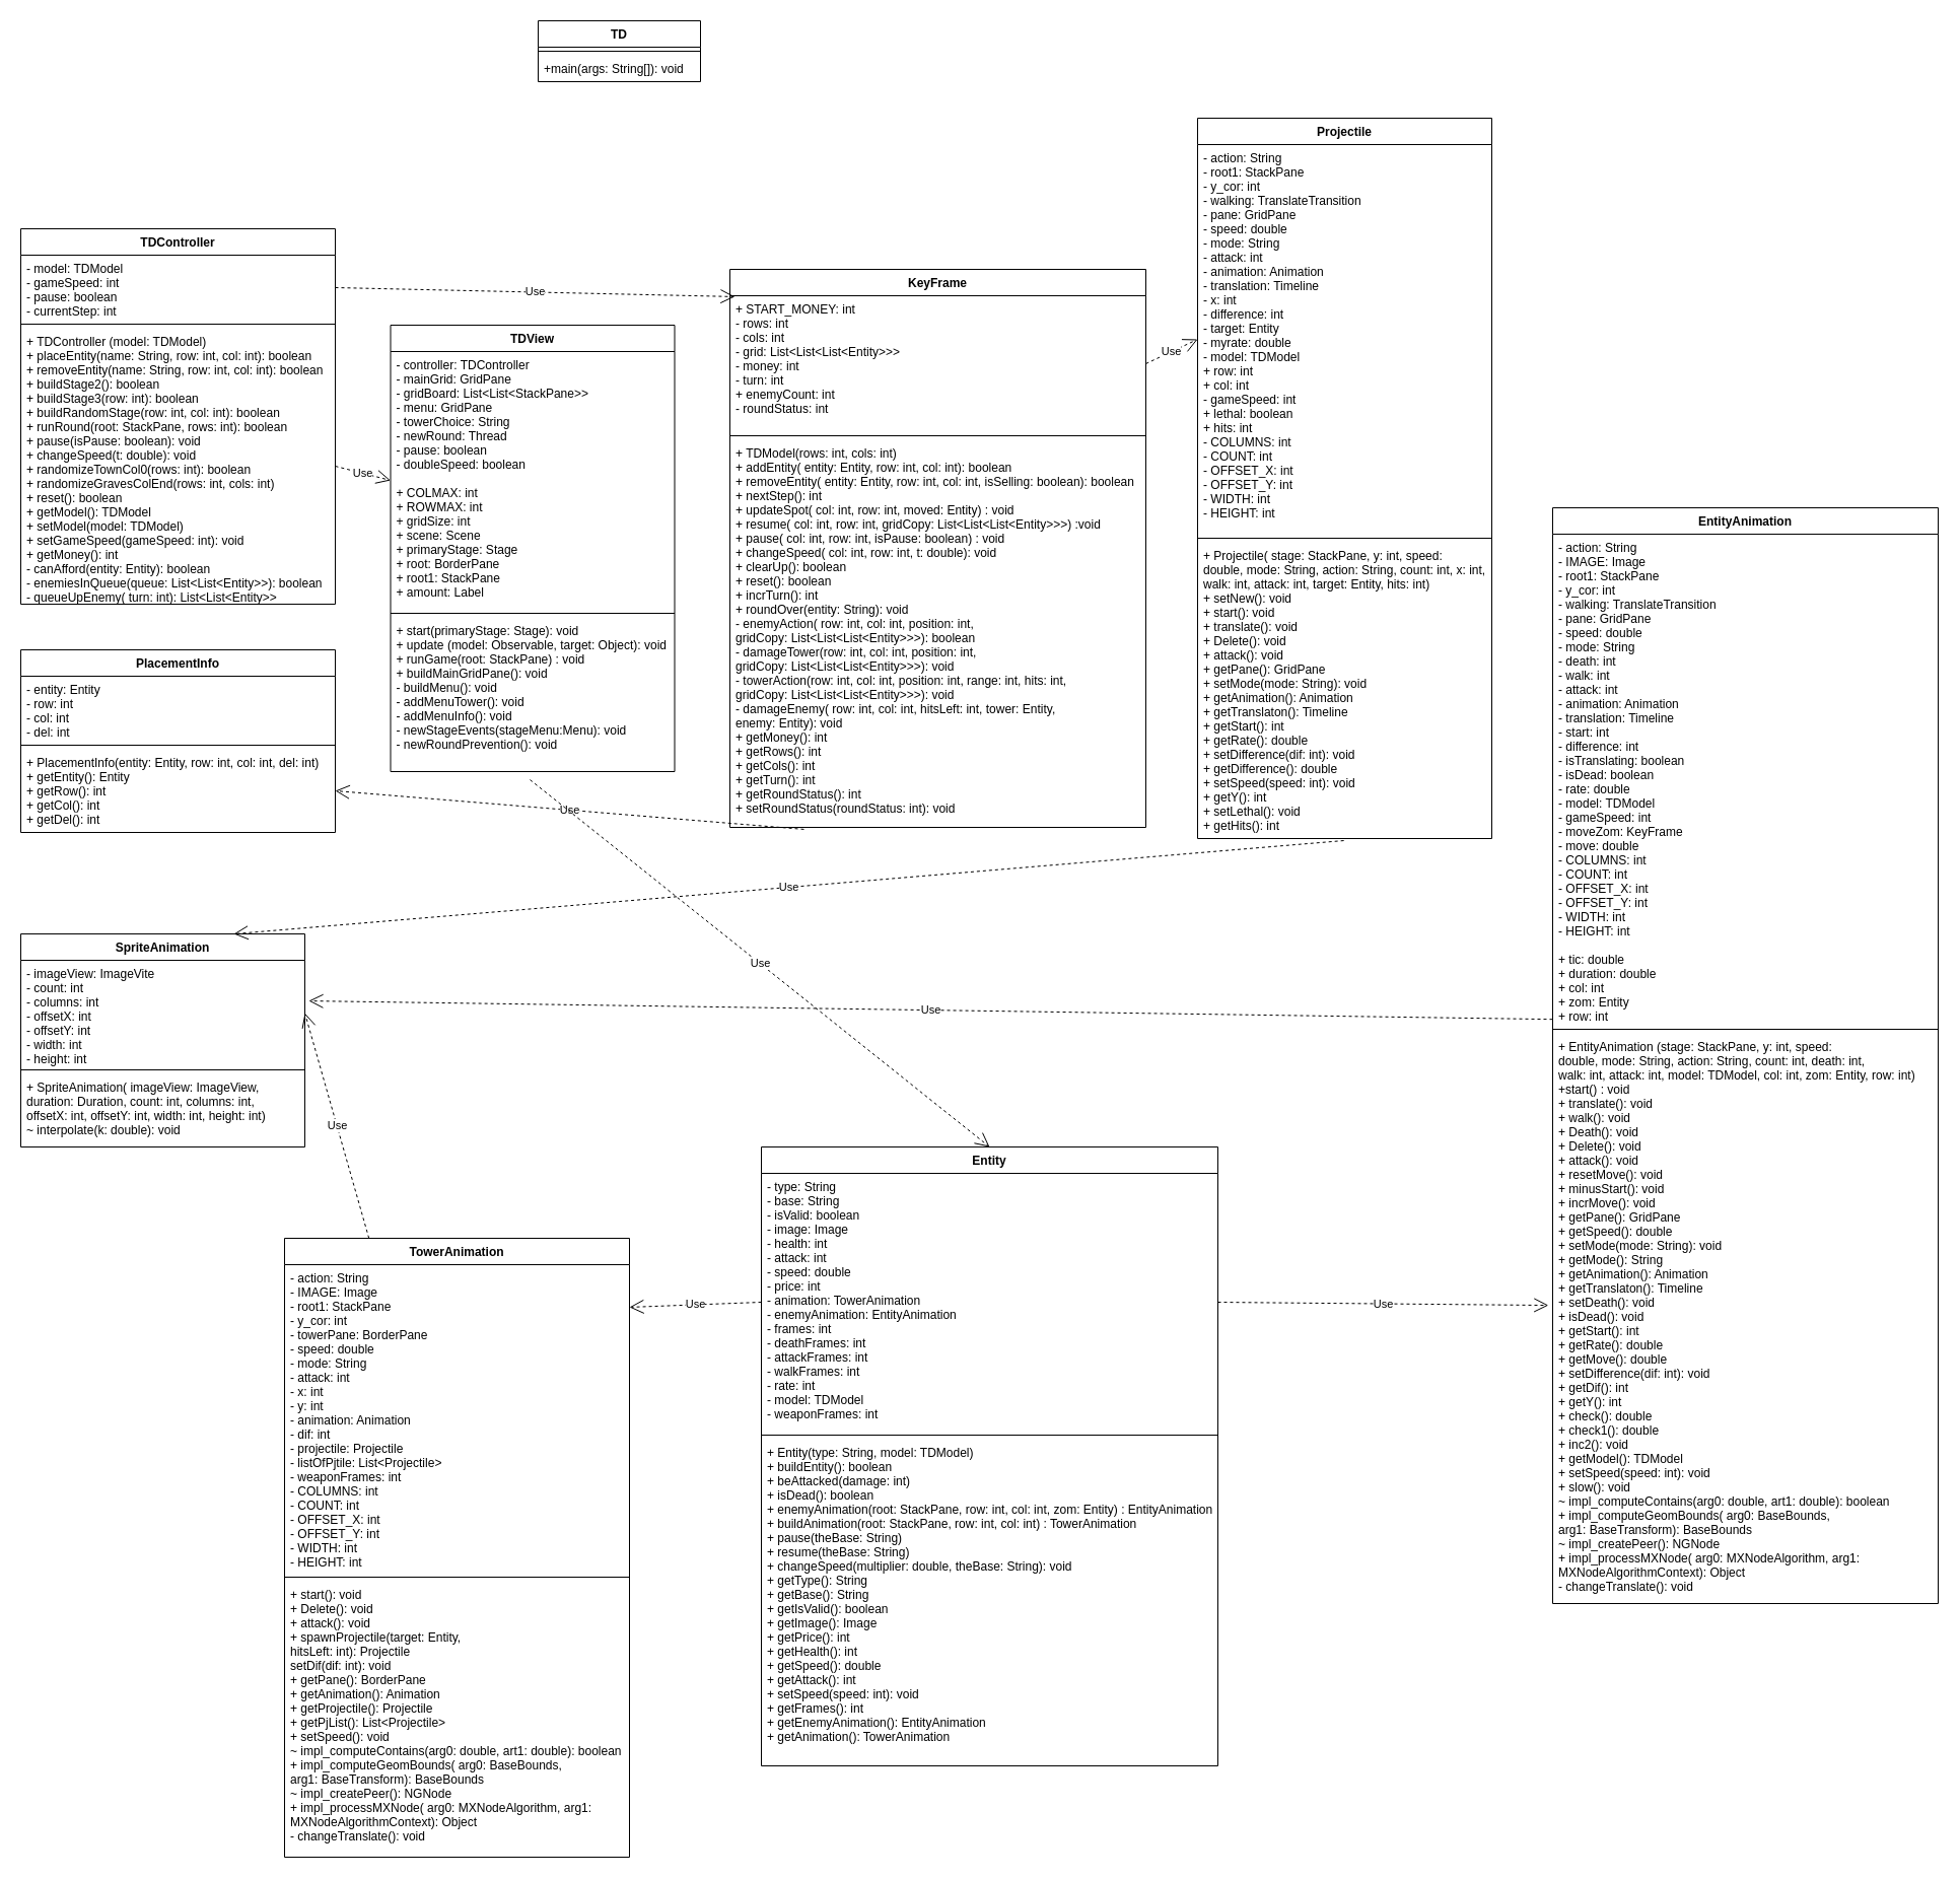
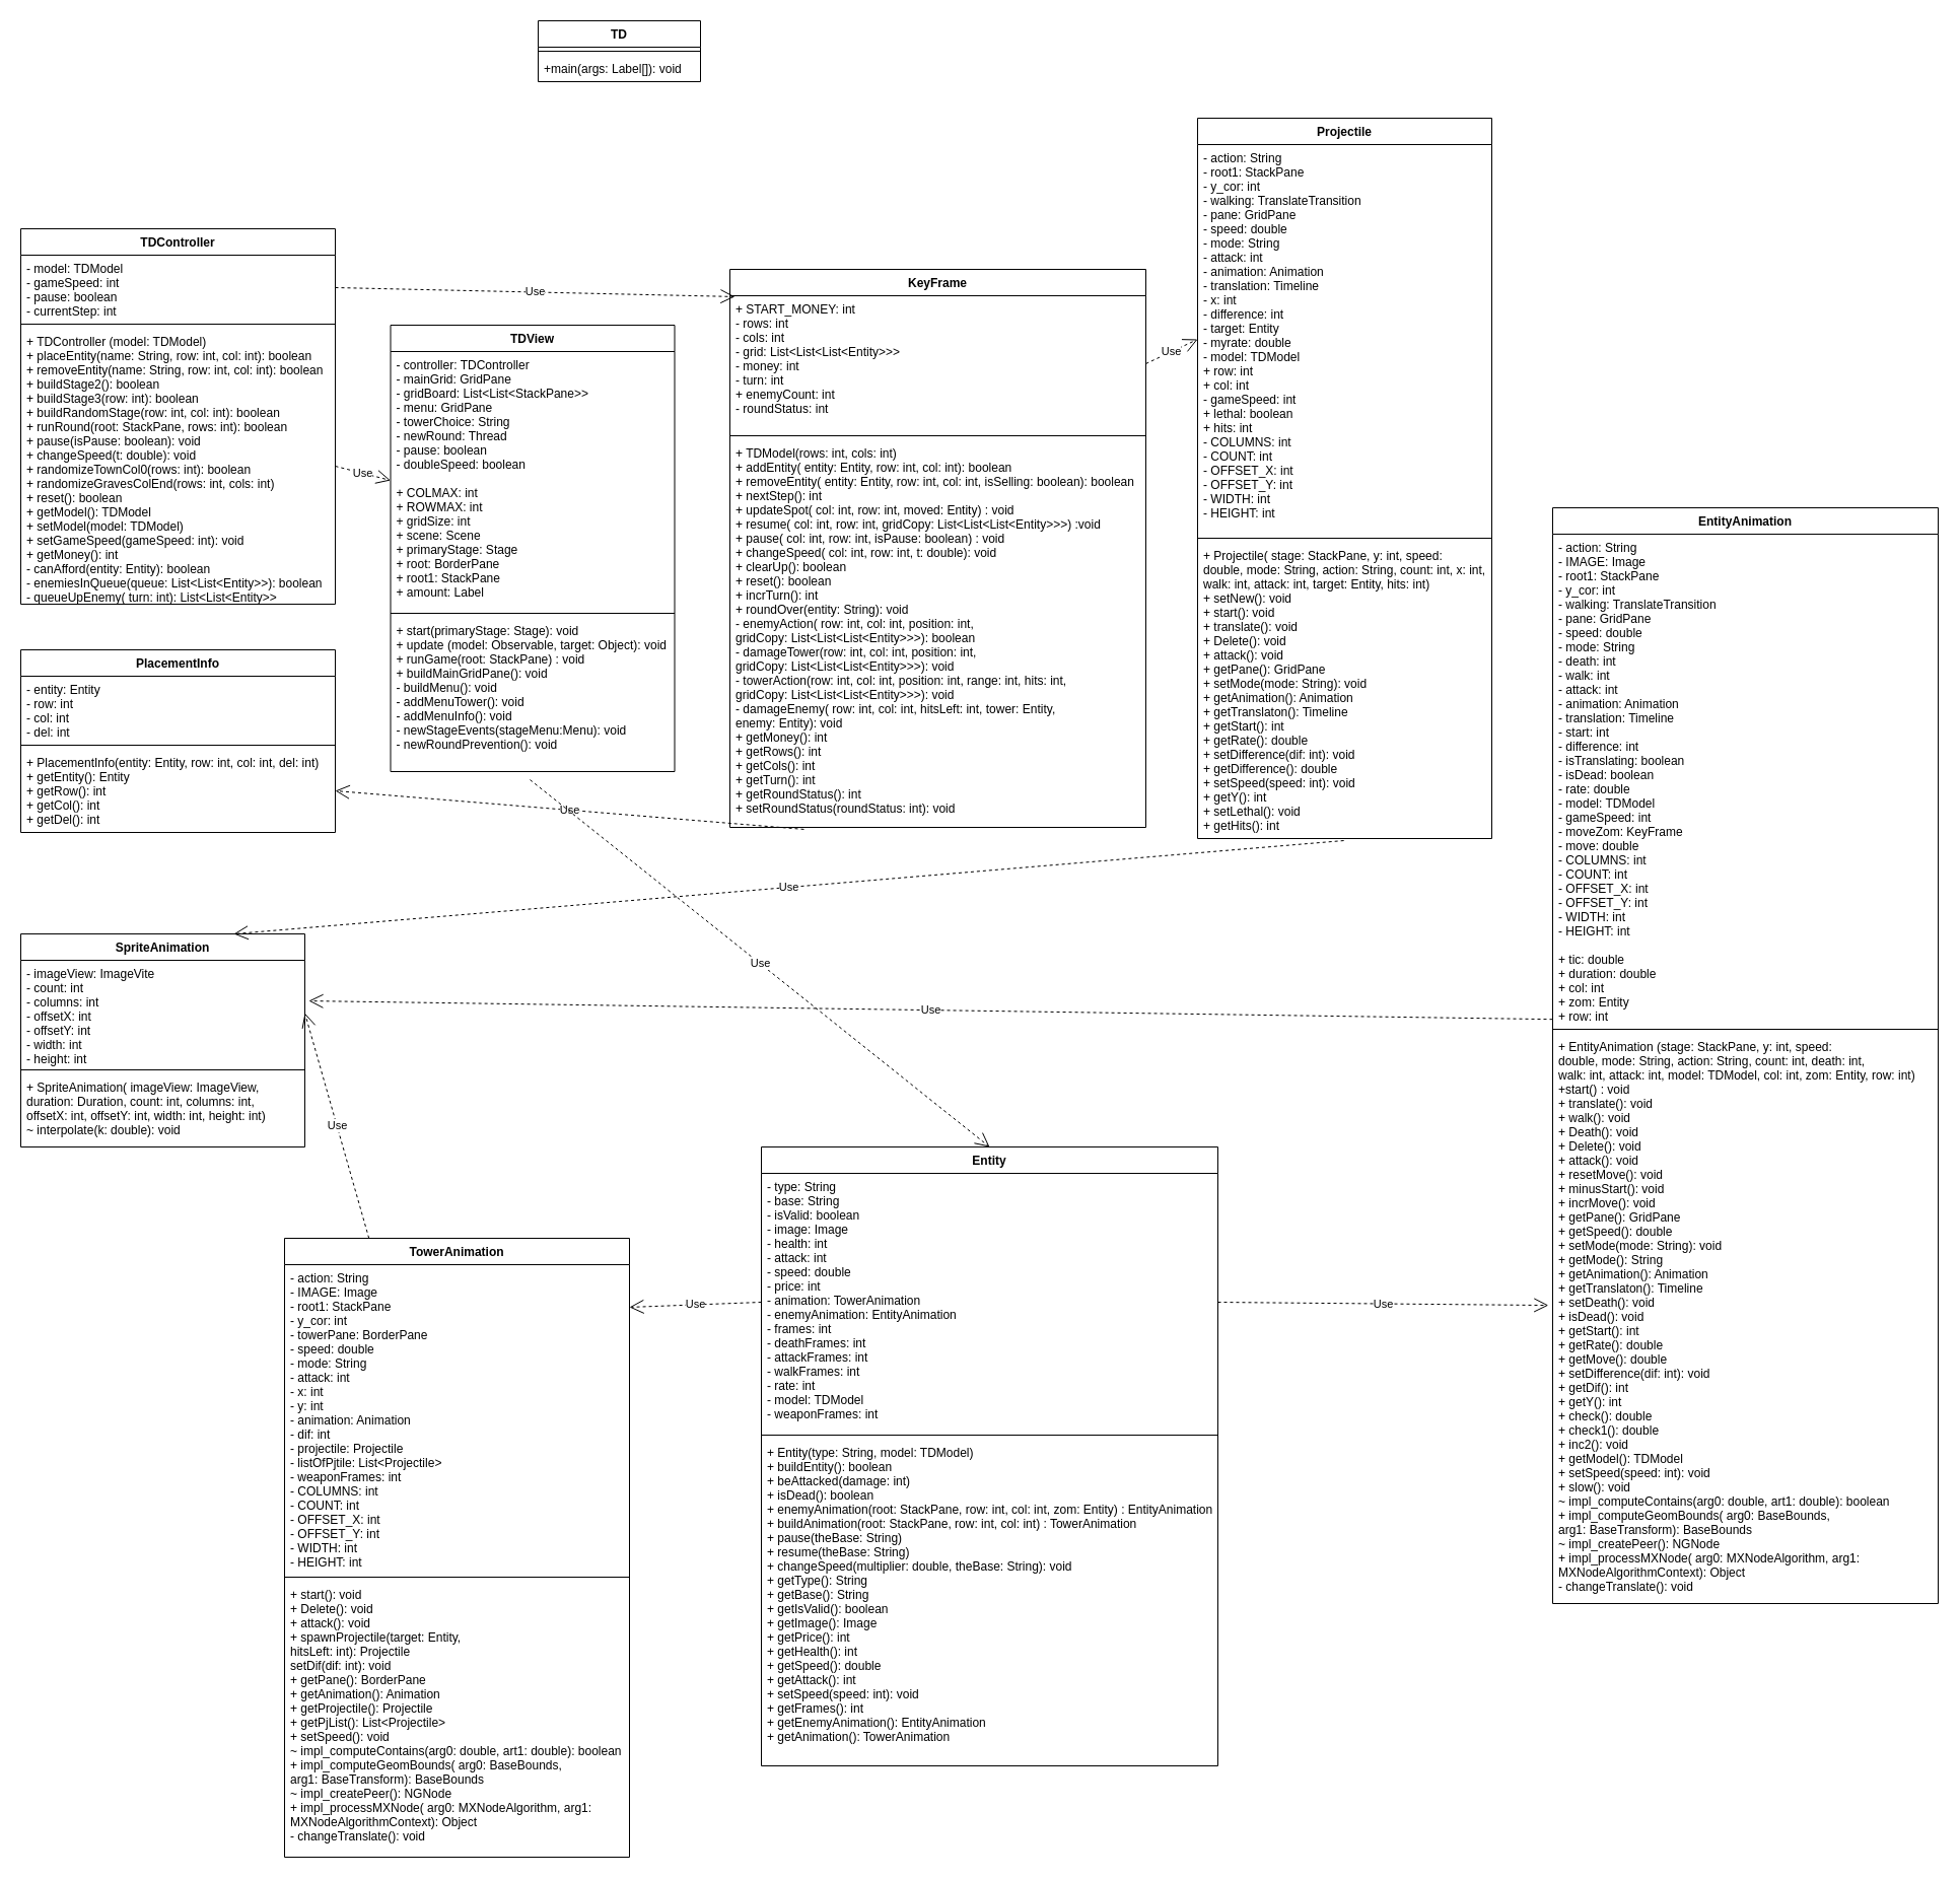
- <mxCell id="16" value="+main(args: String[]): void" style="text;strokeColor=none;fillColor=none;align=left;verticalAlign=top;spacingLeft=4;spacingRight=4;overflow=hidden;rotatable=0;points=[[0,0.5],[1,0.5]];portConstraint=eastwest;" parent="14" vertex="1"><mxGeometry y="34" width="160" height="26" as="geometry" /></mxCell>
+ <mxCell id="16" value="+main(args: Label[]): void" style="text;strokeColor=none;fillColor=none;align=left;verticalAlign=top;spacingLeft=4;spacingRight=4;overflow=hidden;rotatable=0;points=[[0,0.5],[1,0.5]];portConstraint=eastwest;" parent="14" vertex="1"><mxGeometry y="34" width="160" height="26" as="geometry" /></mxCell>
